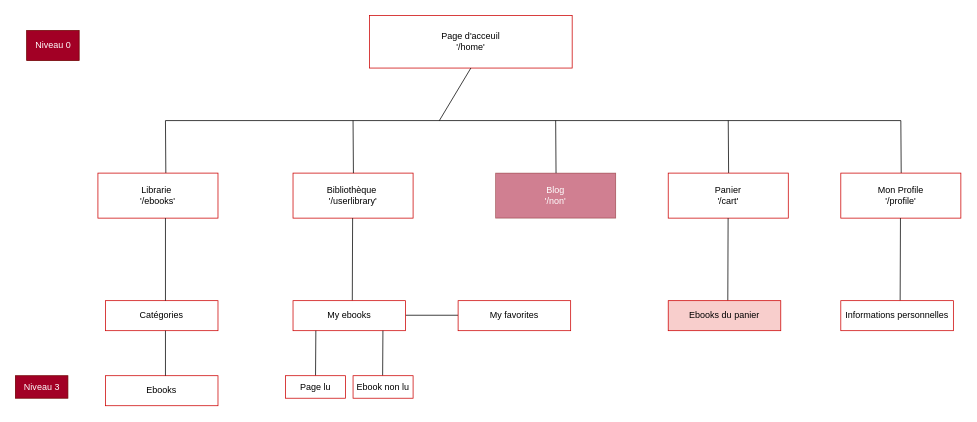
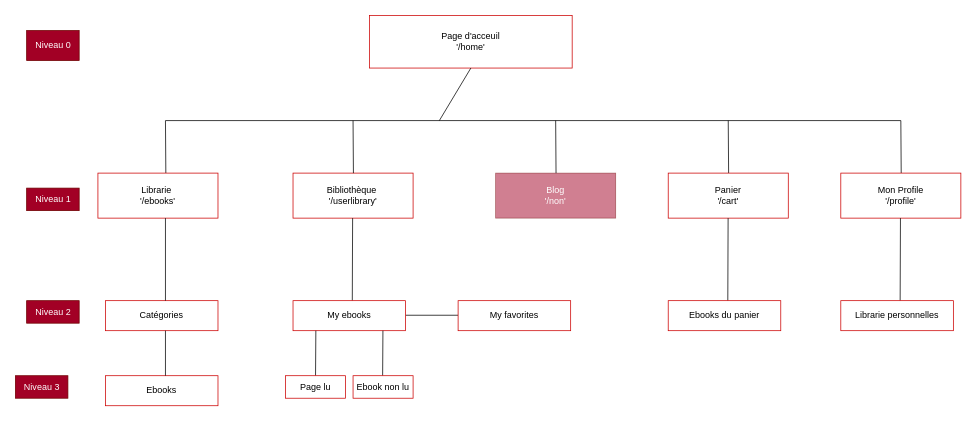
+ <mxCell id="25" value="Niveau 1" style="text;html=1;align=center;verticalAlign=middle;resizable=0;points=[];autosize=1;strokeColor=#6F0000;fillColor=#a20025;fontColor=#ffffff;" vertex="1" parent="1"><mxGeometry x="35" y="250" width="70" height="30" as="geometry" /></mxCell>
+ <mxCell id="26" value="Niveau 2" style="text;html=1;align=center;verticalAlign=middle;resizable=0;points=[];autosize=1;strokeColor=#6F0000;fillColor=#a20025;fontColor=#ffffff;" vertex="1" parent="1"><mxGeometry x="35" y="400" width="70" height="30" as="geometry" /></mxCell>
- <mxCell id="24" value="Ebooks du panier" style="whiteSpace=wrap;html=1;align=center;strokeColor=#CC0000;fillColor=#f8cecc;" vertex="1" parent="1"><mxGeometry x="890" y="400" width="150" height="40" as="geometry" /></mxCell>
+ <mxCell id="24" value="Ebooks du panier" style="whiteSpace=wrap;html=1;align=center;strokeColor=#CC0000;" vertex="1" parent="1"><mxGeometry x="890" y="400" width="150" height="40" as="geometry" /></mxCell>
- <mxCell id="34" value="Informations personnelles" style="whiteSpace=wrap;html=1;align=center;strokeColor=#CC0000;" vertex="1" parent="1"><mxGeometry x="1120" y="400" width="150" height="40" as="geometry" /></mxCell>
+ <mxCell id="34" value="Librarie personnelles" style="whiteSpace=wrap;html=1;align=center;strokeColor=#CC0000;" vertex="1" parent="1"><mxGeometry x="1120" y="400" width="150" height="40" as="geometry" /></mxCell>
